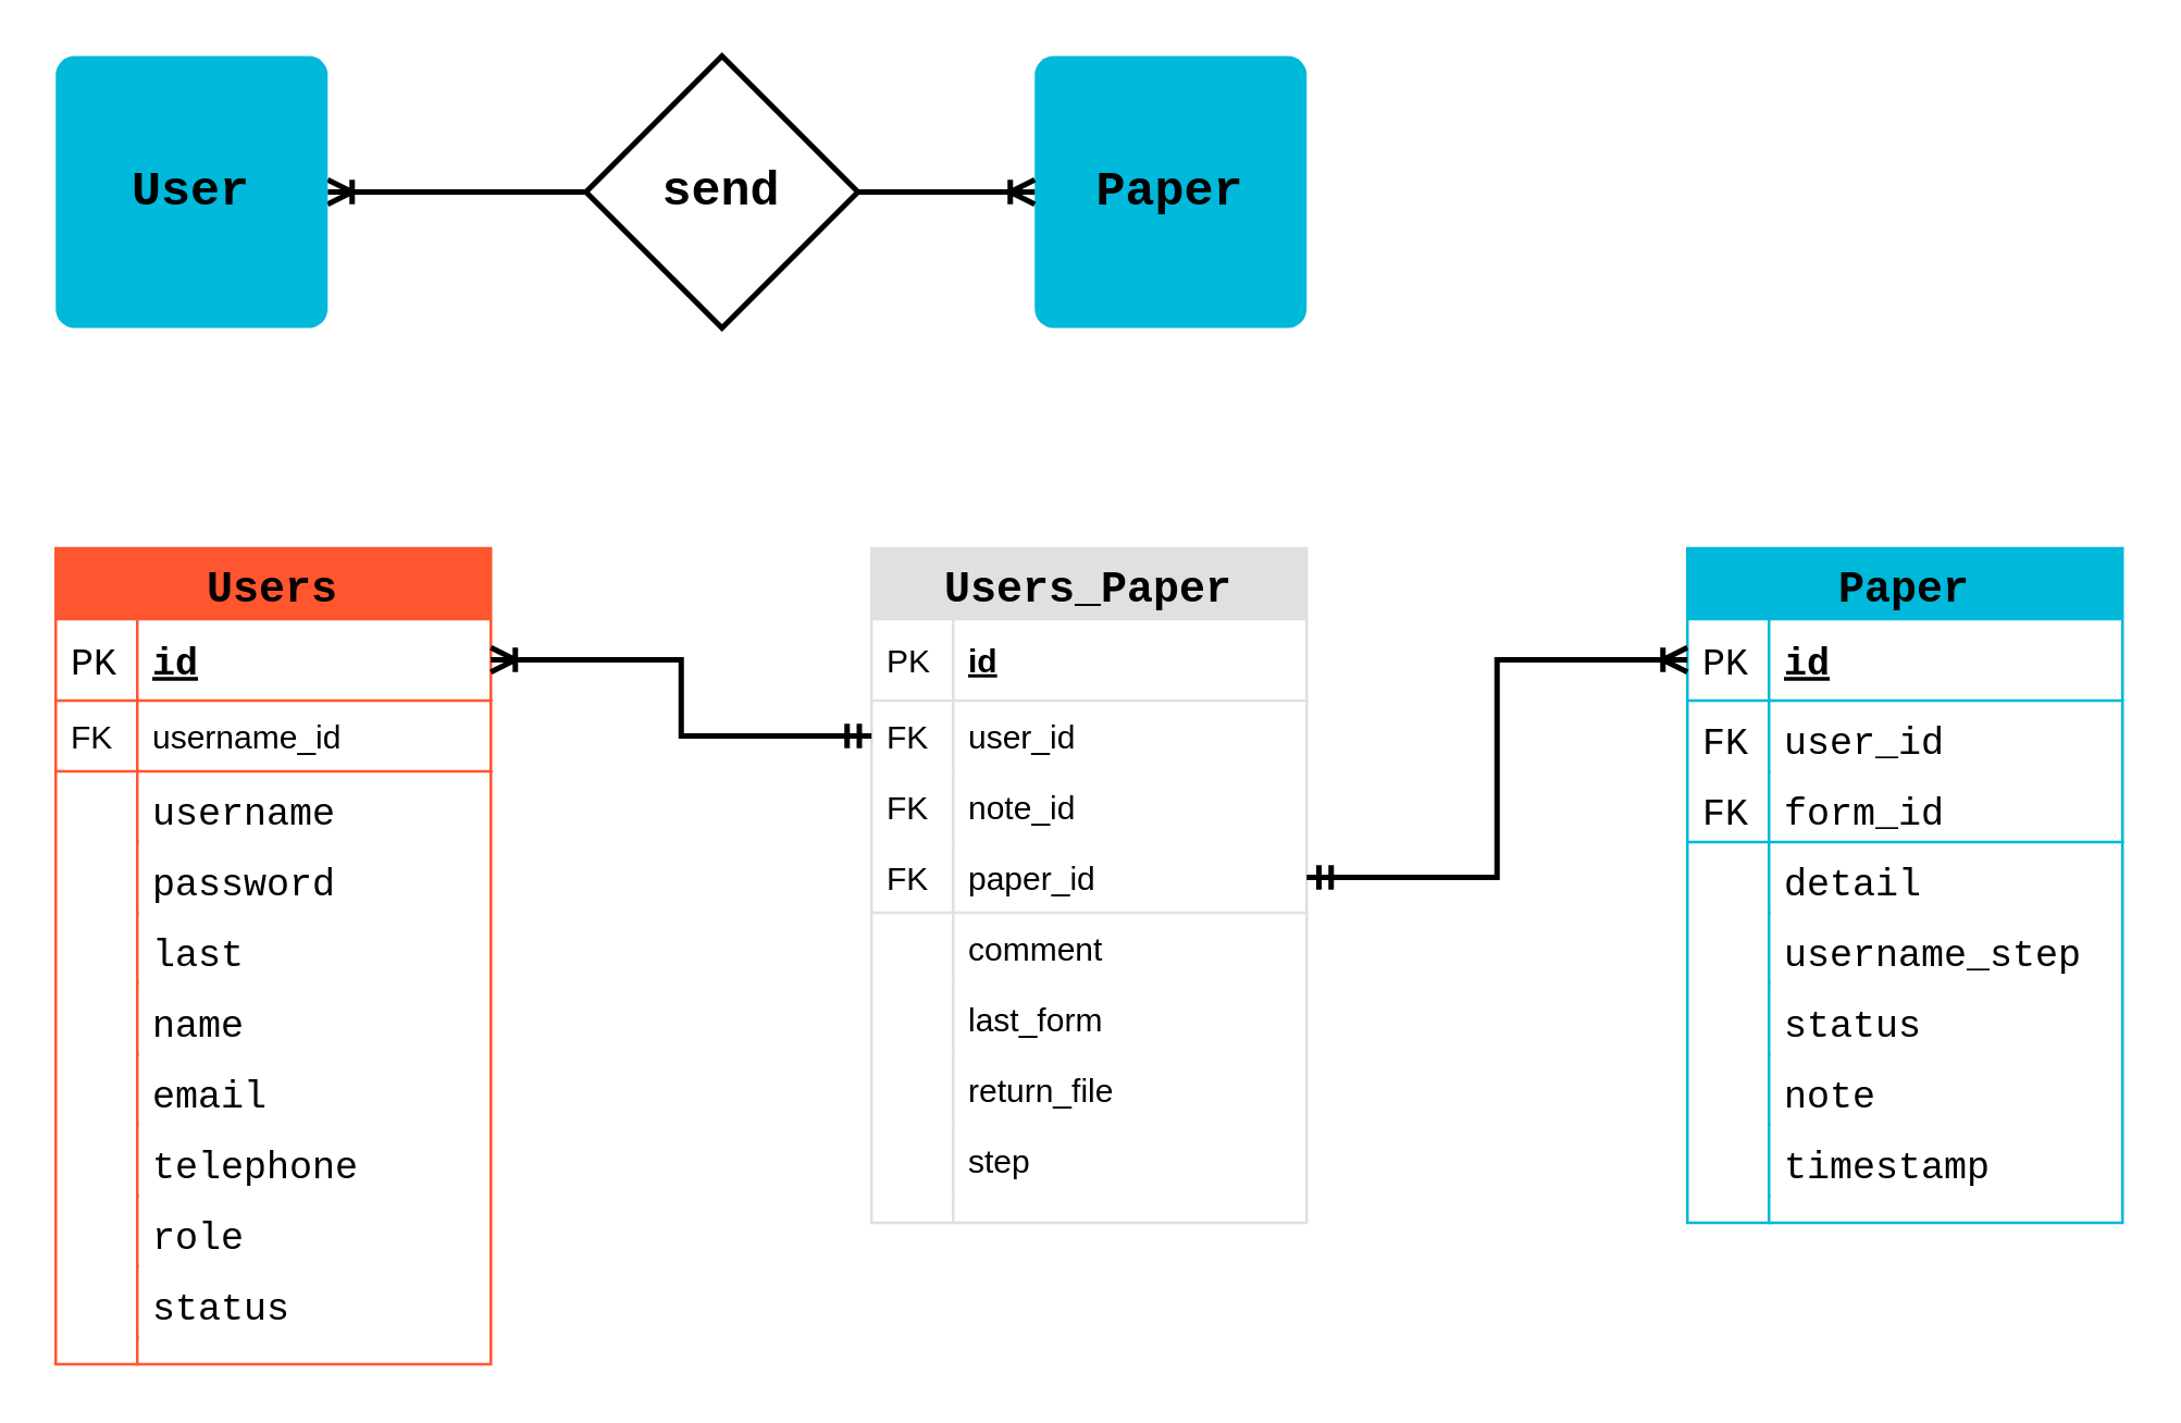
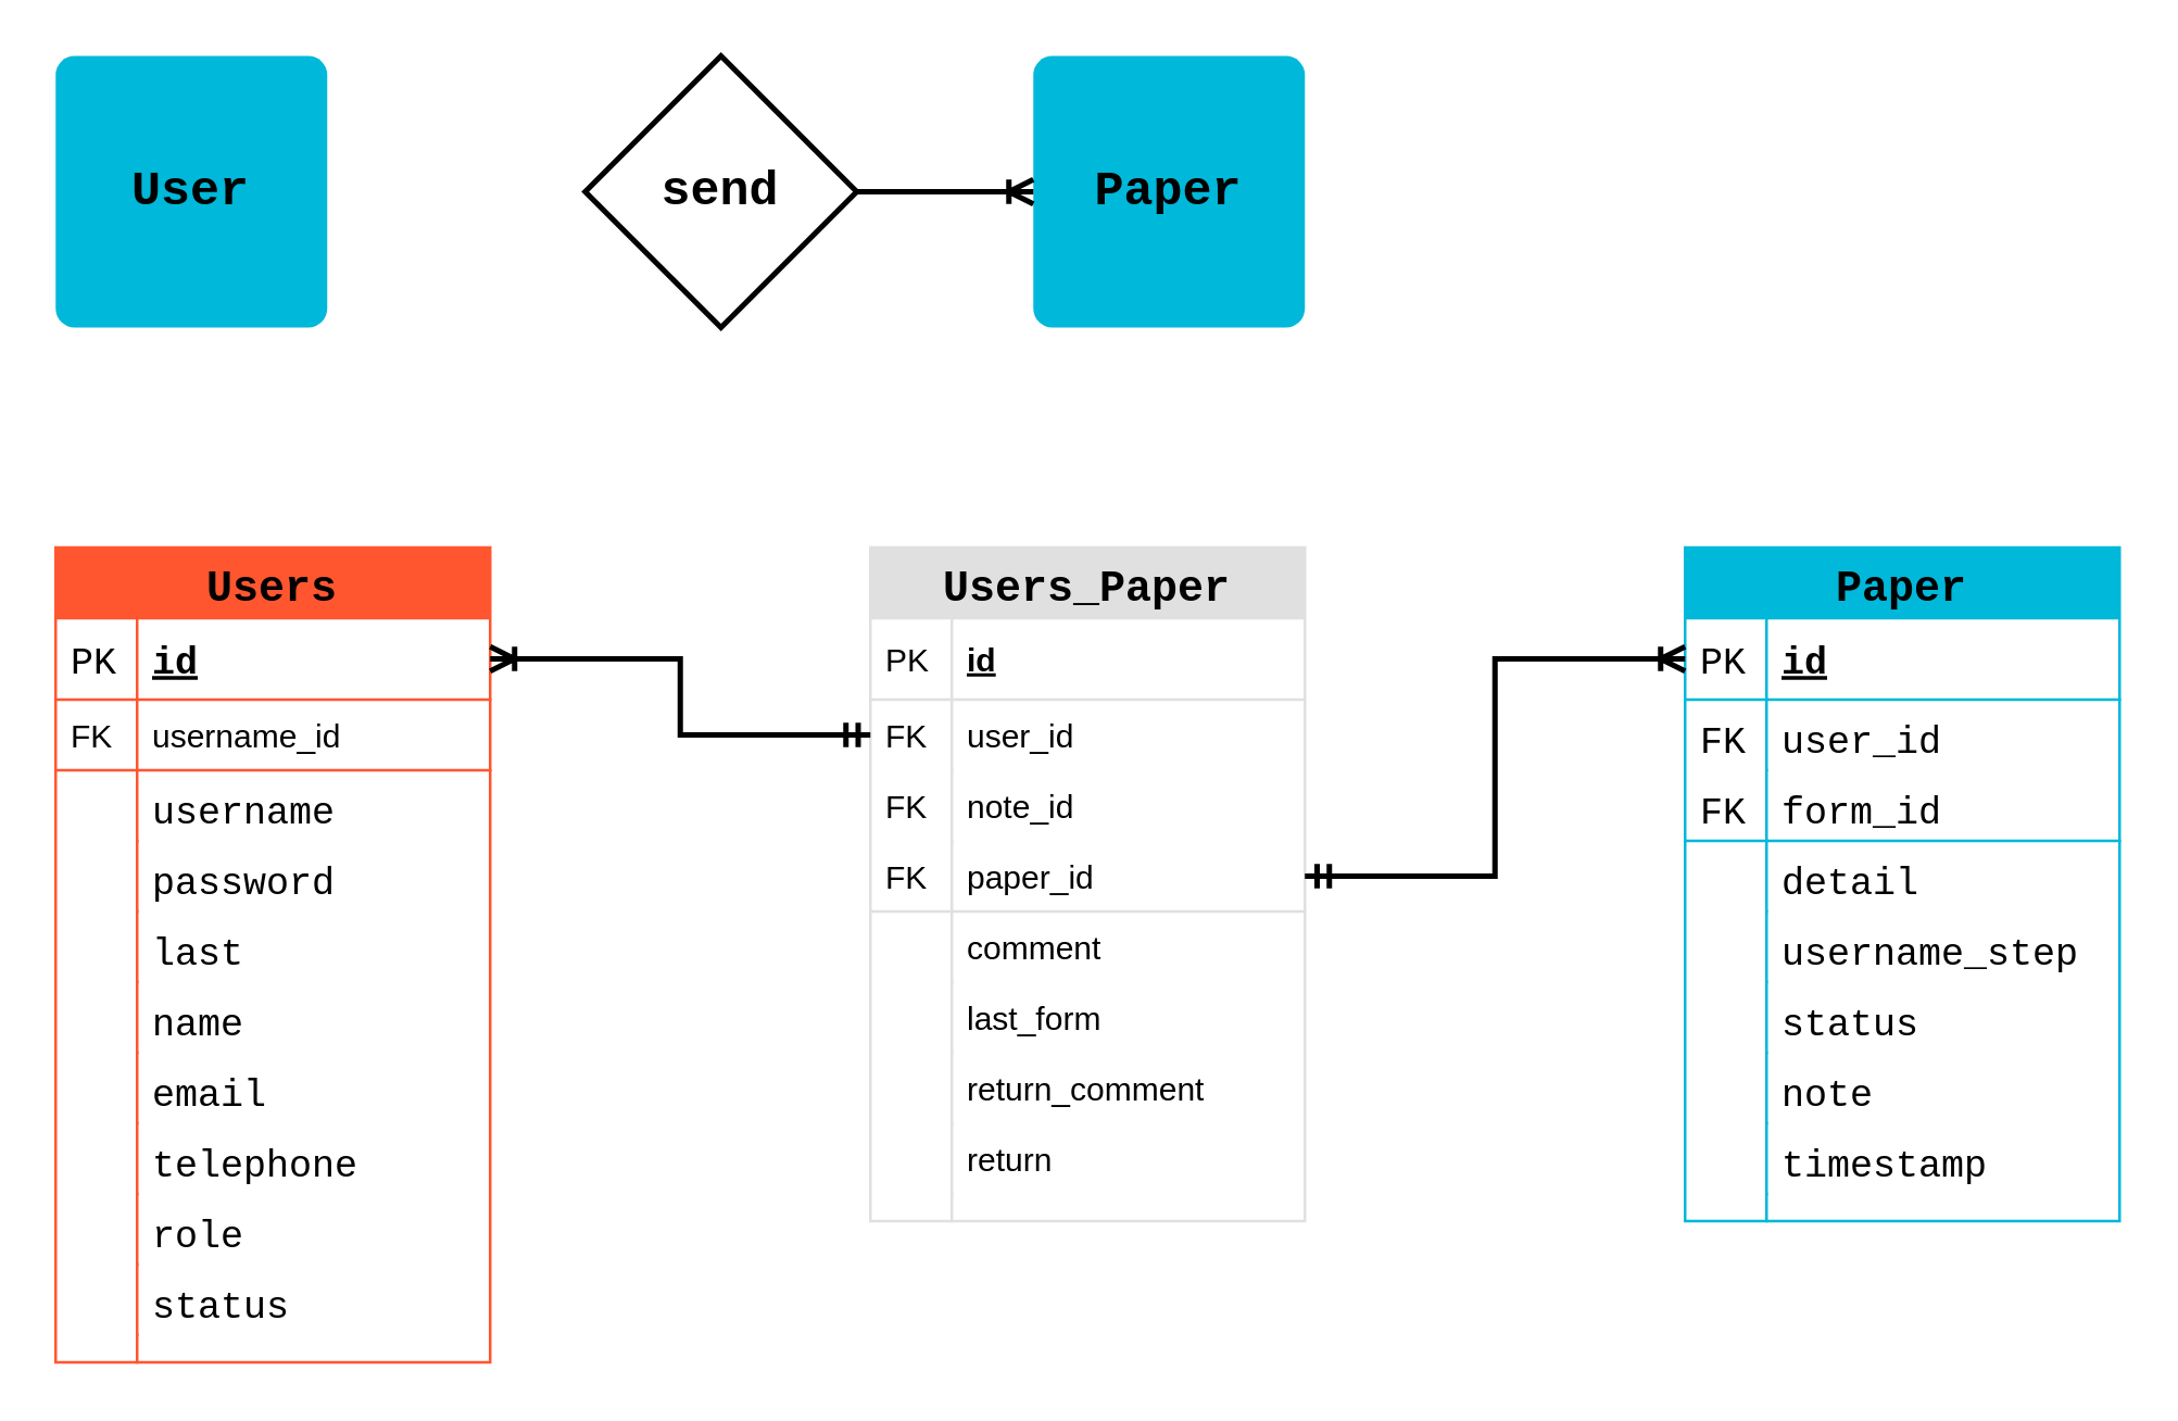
- <mxCell id="2" style="edgeStyle=orthogonalEdgeStyle;rounded=0;orthogonalLoop=1;jettySize=auto;html=1;exitX=1;exitY=0.5;exitDx=0;exitDy=0;entryX=0;entryY=0.5;entryDx=0;entryDy=0;entryPerimeter=0;endArrow=none;endFill=0;startArrow=ERoneToMany;startFill=0;fontSize=18;strokeWidth=2;fontFamily=Courier New;" parent="1" source="3" target="6" edge="1"><mxGeometry relative="1" as="geometry" /></mxCell>
- <mxCell id="62" value="return_file" style="shape=partialRectangle;top=0;left=0;right=0;bottom=0;align=left;verticalAlign=top;fillColor=none;spacingLeft=34;spacingRight=4;overflow=hidden;rotatable=0;points=[[0,0.5],[1,0.5]];portConstraint=eastwest;dropTarget=0;fontSize=12;strokeColor=#E0E0E0;" parent="49" vertex="1"><mxGeometry y="186" width="160" height="26" as="geometry" /></mxCell>
+ <mxCell id="62" value="return_comment" style="shape=partialRectangle;top=0;left=0;right=0;bottom=0;align=left;verticalAlign=top;fillColor=none;spacingLeft=34;spacingRight=4;overflow=hidden;rotatable=0;points=[[0,0.5],[1,0.5]];portConstraint=eastwest;dropTarget=0;fontSize=12;strokeColor=#E0E0E0;" parent="49" vertex="1"><mxGeometry y="186" width="160" height="26" as="geometry" /></mxCell>
- <mxCell id="64" value="step" style="shape=partialRectangle;top=0;left=0;right=0;bottom=0;align=left;verticalAlign=top;fillColor=none;spacingLeft=34;spacingRight=4;overflow=hidden;rotatable=0;points=[[0,0.5],[1,0.5]];portConstraint=eastwest;dropTarget=0;fontSize=12;strokeColor=#E0E0E0;" parent="49" vertex="1"><mxGeometry y="212" width="160" height="26" as="geometry" /></mxCell>
+ <mxCell id="64" value="return" style="shape=partialRectangle;top=0;left=0;right=0;bottom=0;align=left;verticalAlign=top;fillColor=none;spacingLeft=34;spacingRight=4;overflow=hidden;rotatable=0;points=[[0,0.5],[1,0.5]];portConstraint=eastwest;dropTarget=0;fontSize=12;strokeColor=#E0E0E0;" parent="49" vertex="1"><mxGeometry y="212" width="160" height="26" as="geometry" /></mxCell>
